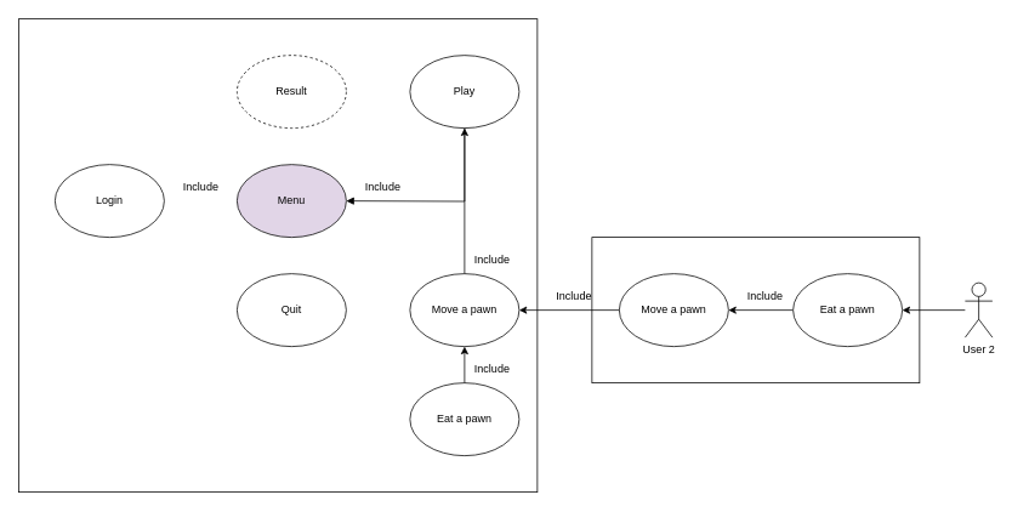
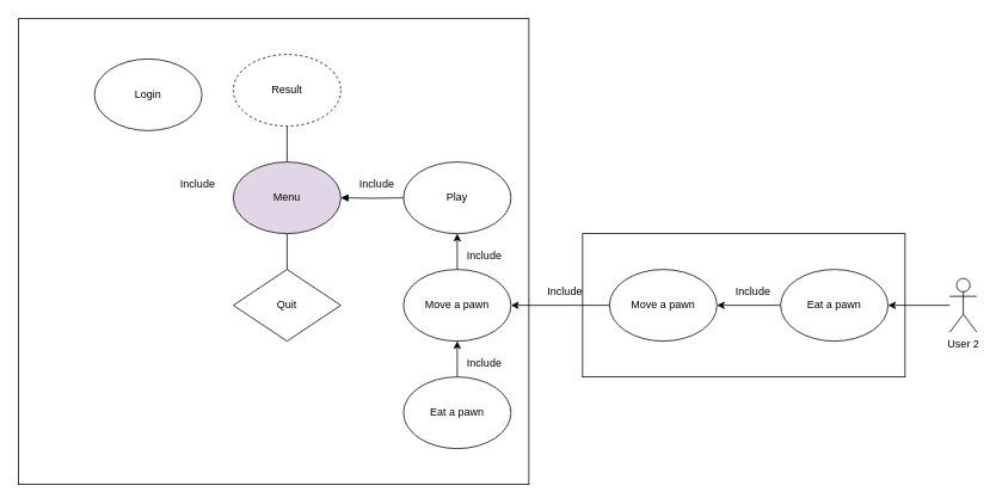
- <mxCell id="4" value="Play" style="ellipse;whiteSpace=wrap;html=1;" parent="1" vertex="1"><mxGeometry x="450" y="60" width="120" height="80" as="geometry" /></mxCell>
+ <mxCell id="4" value="Play" style="ellipse;whiteSpace=wrap;html=1;" parent="1" vertex="1"><mxGeometry x="450" y="180" width="120" height="80" as="geometry" /></mxCell>
+ <mxCell id="9" value="" style="edgeStyle=orthogonalEdgeStyle;rounded=0;orthogonalLoop=1;jettySize=auto;html=1;endArrow=none;endFill=0;" parent="1" source="11" target="8" edge="1"><mxGeometry relative="1" as="geometry" /></mxCell>
- <mxCell id="5" value="Login" style="ellipse;whiteSpace=wrap;html=1;" parent="1" vertex="1"><mxGeometry x="60" y="180" width="120" height="80" as="geometry" /></mxCell>
+ <mxCell id="5" value="Login" style="ellipse;whiteSpace=wrap;html=1;" parent="1" vertex="1"><mxGeometry x="105" y="65" width="120" height="80" as="geometry" /></mxCell>
+ <mxCell id="10" value="" style="edgeStyle=orthogonalEdgeStyle;rounded=0;orthogonalLoop=1;jettySize=auto;html=1;endArrow=none;endFill=0;" parent="1" source="11" target="6" edge="1"><mxGeometry relative="1" as="geometry" /></mxCell>
- <mxCell id="6" value="Quit" style="ellipse;whiteSpace=wrap;html=1;" parent="1" vertex="1"><mxGeometry x="260" y="300" width="120" height="80" as="geometry" /></mxCell>
+ <mxCell id="6" value="Quit" style="rhombus;whiteSpace=wrap;html=1;" parent="1" vertex="1"><mxGeometry x="260" y="300" width="120" height="80" as="geometry" /></mxCell>
